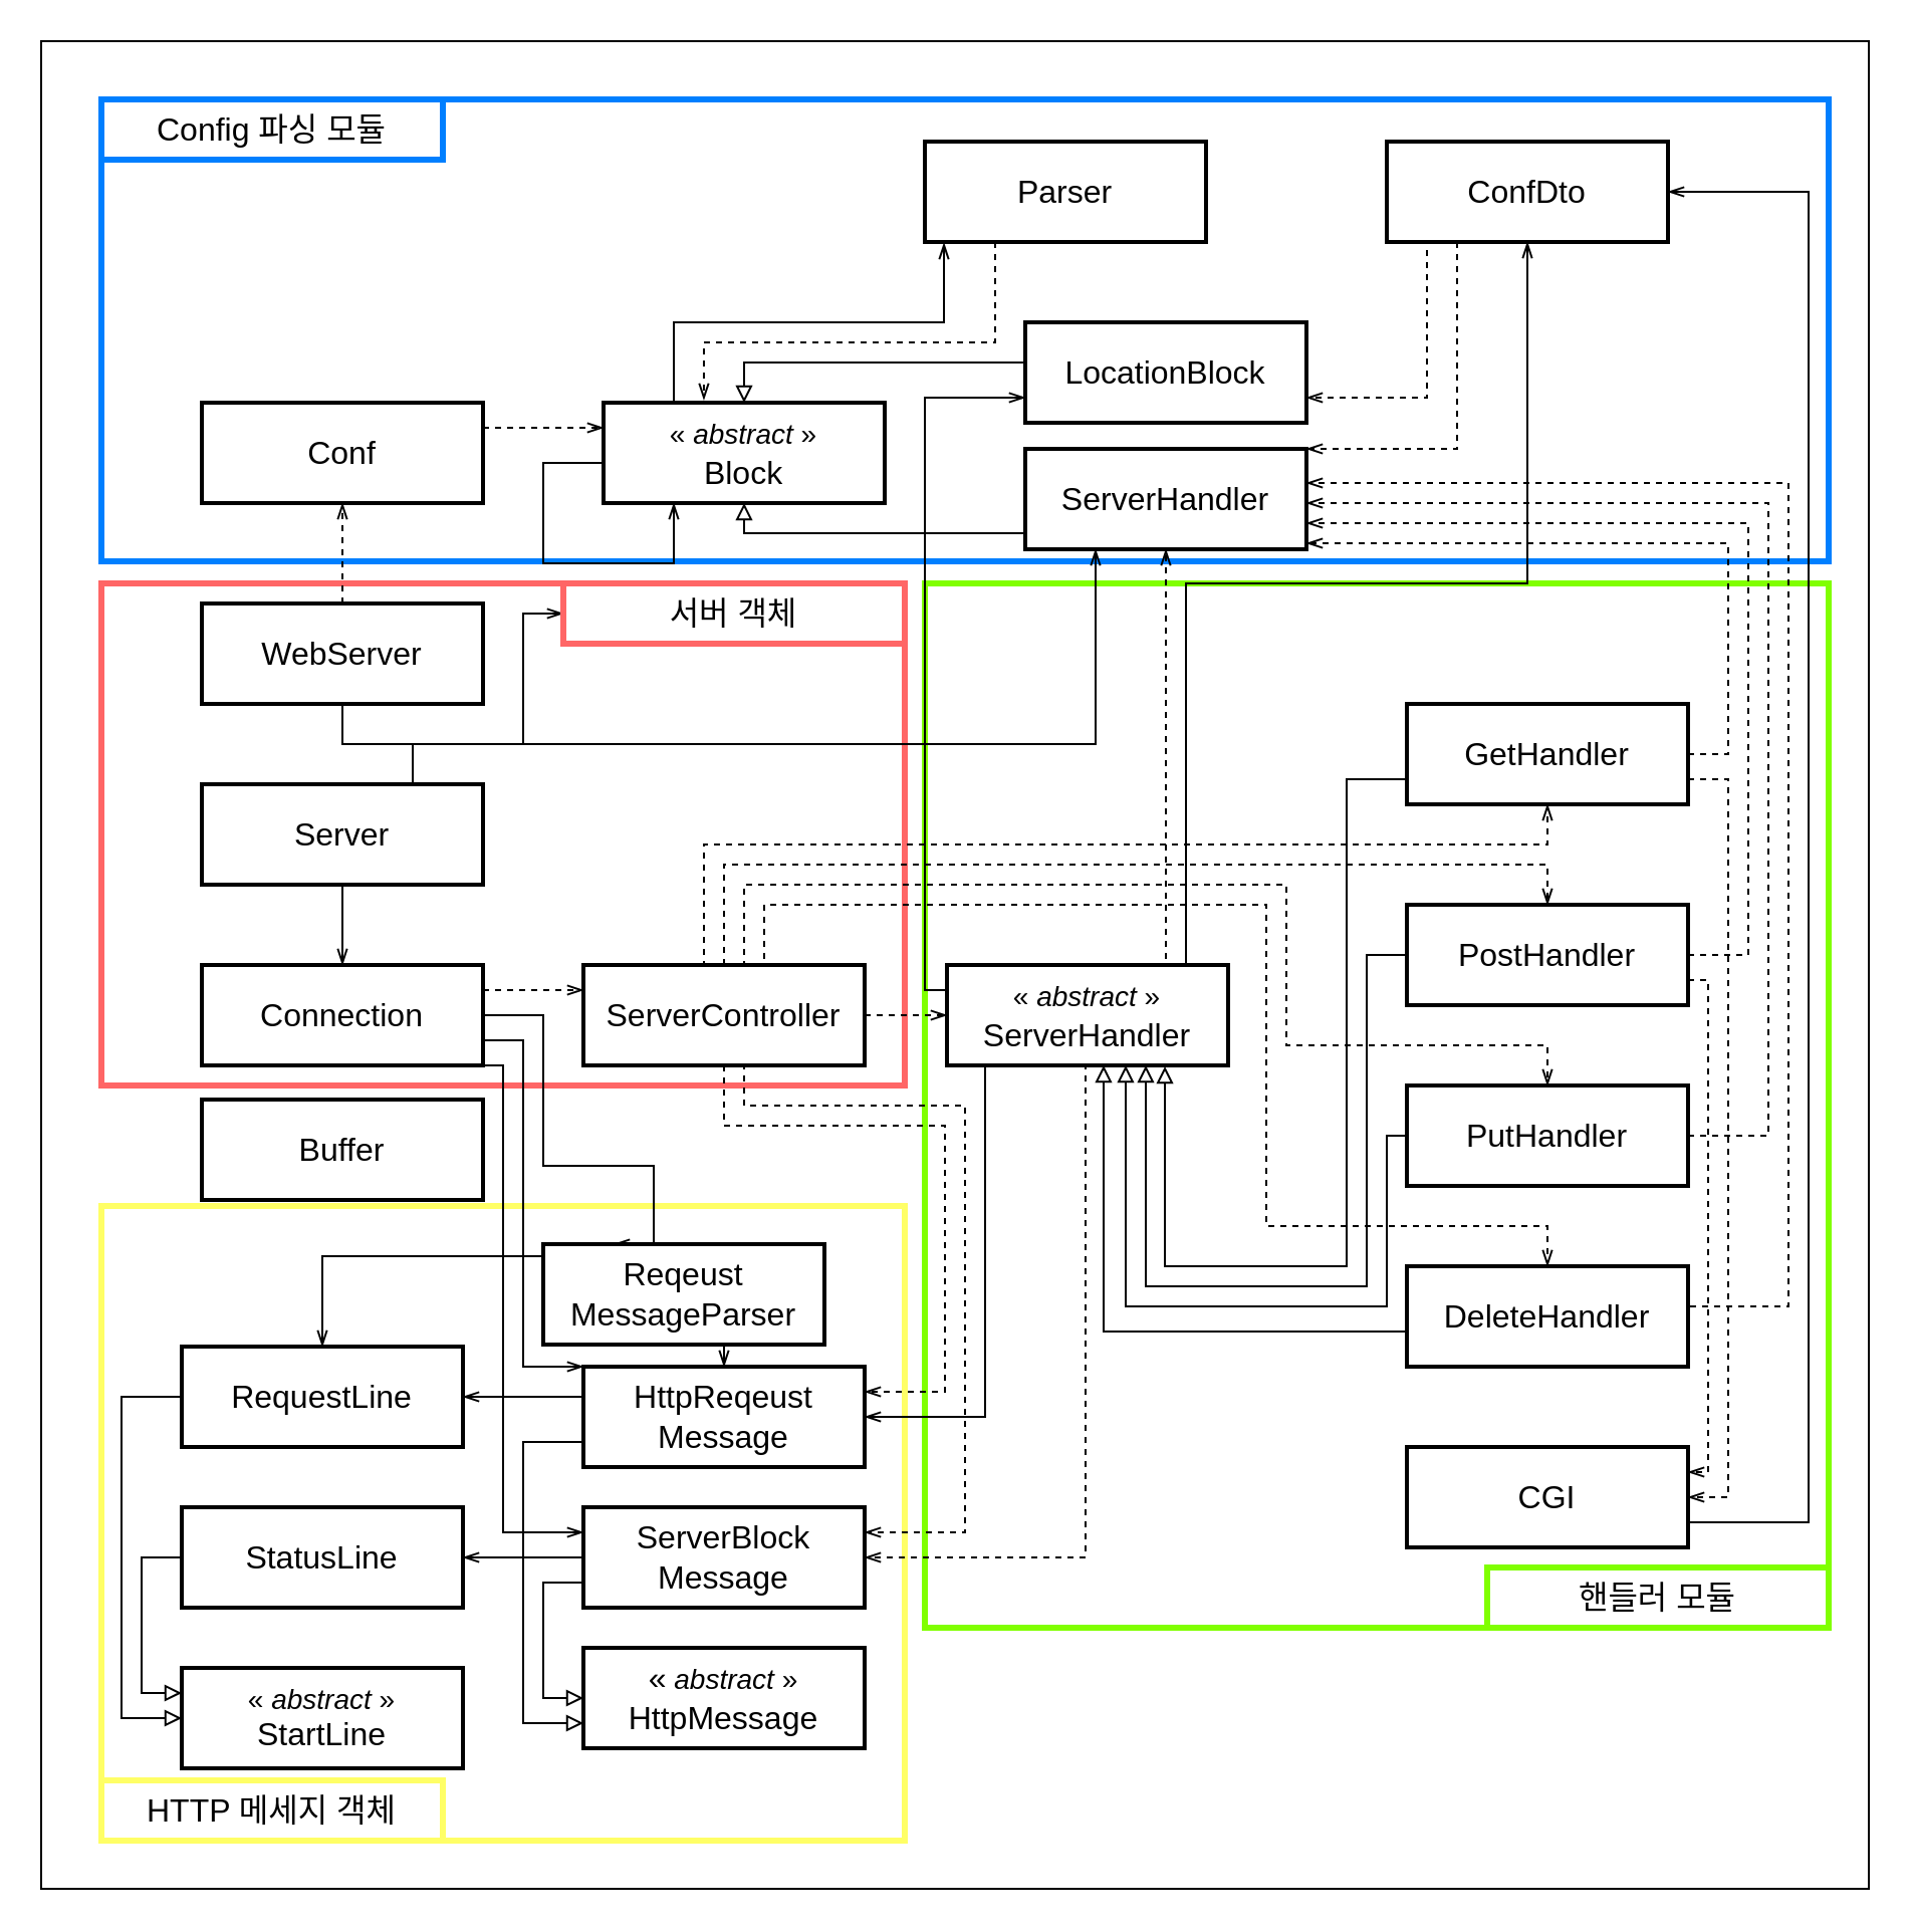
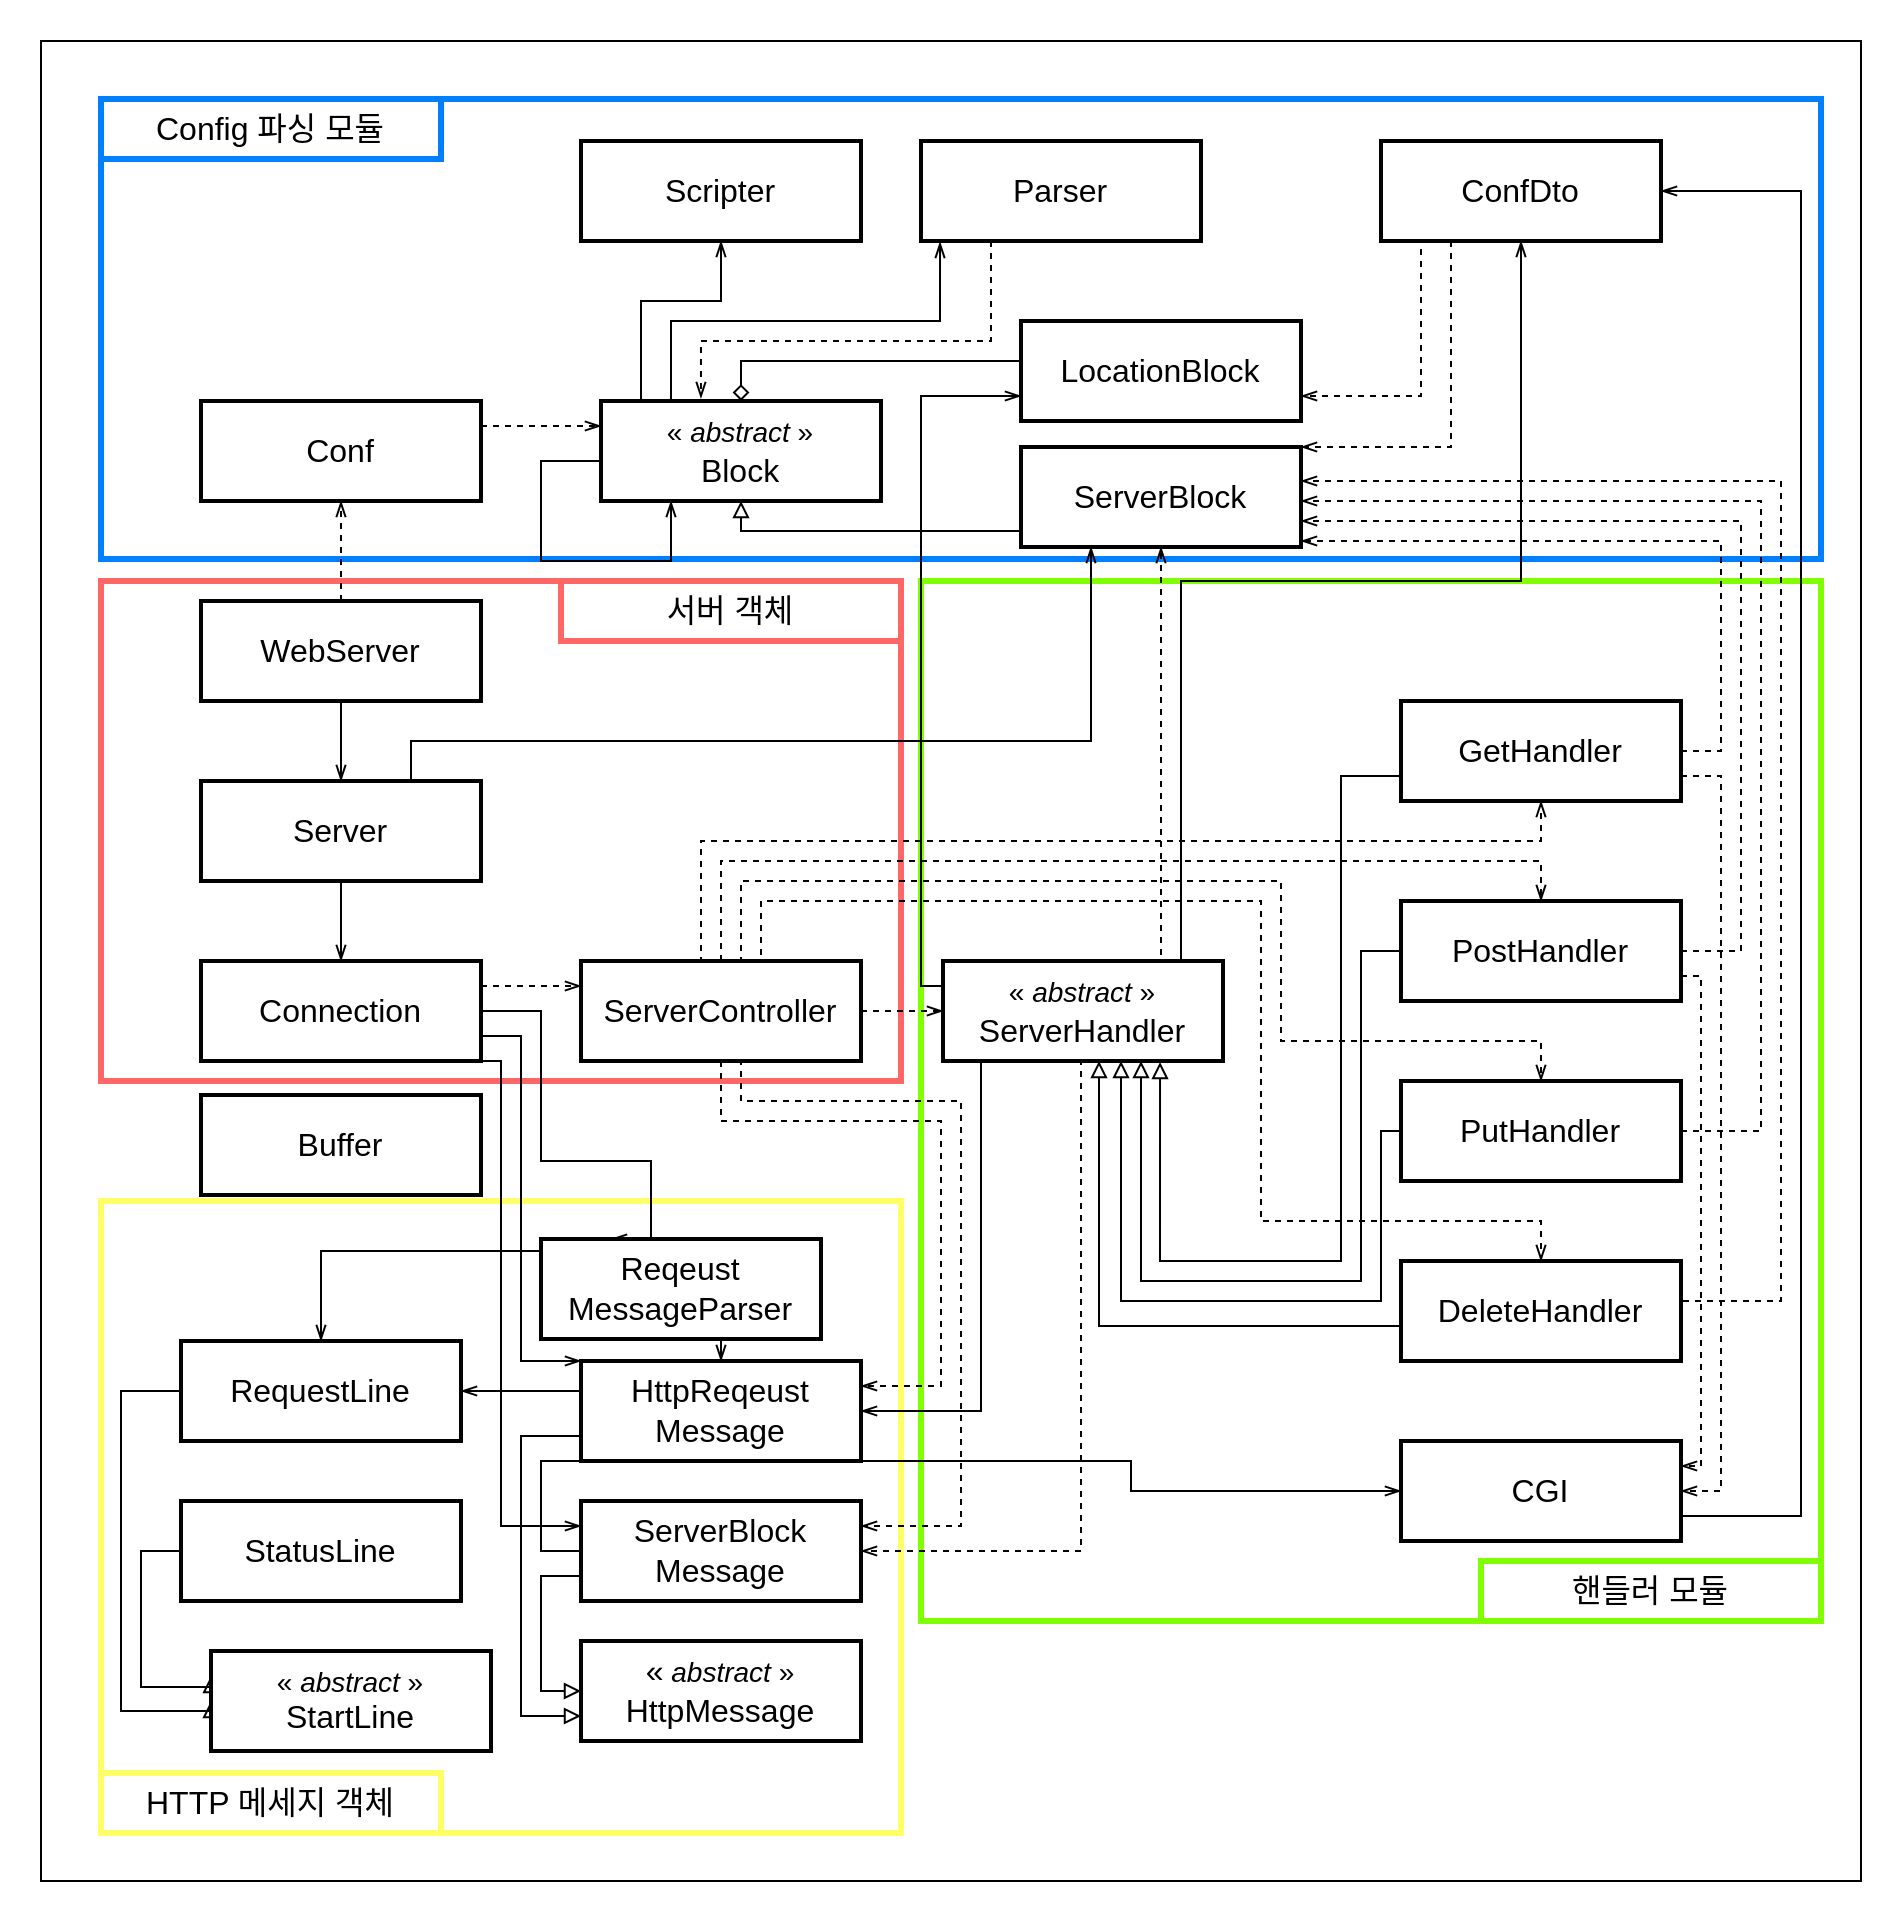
+ <mxCell id="24" value="Scripter" style="rounded=0;whiteSpace=wrap;html=1;strokeWidth=2;fontSize=16;" parent="1" vertex="1"><mxGeometry x="290" y="70" width="140" height="50" as="geometry" /></mxCell>
+ <mxCell id="17" style="edgeStyle=orthogonalEdgeStyle;rounded=0;orthogonalLoop=1;jettySize=auto;html=1;exitX=0;exitY=0;exitDx=0;exitDy=0;entryX=0.5;entryY=1;entryDx=0;entryDy=0;endArrow=openThin;endFill=0;" parent="1" source="19" target="24" edge="1"><mxGeometry relative="1" as="geometry"><Array as="points"><mxPoint x="320" y="200" /><mxPoint x="320" y="150" /><mxPoint x="360" y="150" /></Array></mxGeometry></mxCell>
- <mxCell id="22" style="edgeStyle=orthogonalEdgeStyle;rounded=0;orthogonalLoop=1;jettySize=auto;html=1;exitX=0;exitY=0.5;exitDx=0;exitDy=0;entryX=0.5;entryY=0;entryDx=0;entryDy=0;endArrow=block;endFill=0;" parent="1" source="23" target="19" edge="1"><mxGeometry relative="1" as="geometry"><Array as="points"><mxPoint x="540" y="180" /><mxPoint x="410" y="180" /></Array></mxGeometry></mxCell>
+ <mxCell id="22" style="edgeStyle=orthogonalEdgeStyle;rounded=0;orthogonalLoop=1;jettySize=auto;html=1;exitX=0;exitY=0.5;exitDx=0;exitDy=0;entryX=0.5;entryY=0;entryDx=0;entryDy=0;endArrow=diamond;endFill=0;" parent="1" source="23" target="19" edge="1"><mxGeometry relative="1" as="geometry"><Array as="points"><mxPoint x="540" y="180" /><mxPoint x="410" y="180" /></Array></mxGeometry></mxCell>
- <mxCell id="16" value="ServerHandler" style="rounded=0;whiteSpace=wrap;html=1;strokeWidth=2;fontSize=16;" parent="1" vertex="1"><mxGeometry x="510" y="223" width="140" height="50" as="geometry" /></mxCell>
+ <mxCell id="16" value="ServerBlock" style="rounded=0;whiteSpace=wrap;html=1;strokeWidth=2;fontSize=16;" parent="1" vertex="1"><mxGeometry x="510" y="223" width="140" height="50" as="geometry" /></mxCell>
- <mxCell id="8" style="edgeStyle=orthogonalEdgeStyle;rounded=0;orthogonalLoop=1;jettySize=auto;html=1;exitX=0.5;exitY=1;exitDx=0;exitDy=0;endArrow=openThin;endFill=0;" parent="1" source="9" target="78" edge="1"><mxGeometry relative="1" as="geometry" /></mxCell>
+ <mxCell id="8" style="edgeStyle=orthogonalEdgeStyle;rounded=0;orthogonalLoop=1;jettySize=auto;html=1;exitX=0.5;exitY=1;exitDx=0;exitDy=0;entryX=0.5;entryY=0;entryDx=0;entryDy=0;endArrow=openThin;endFill=0;" parent="1" source="9" target="12" edge="1"><mxGeometry relative="1" as="geometry" /></mxCell>
- <mxCell id="66" style="edgeStyle=orthogonalEdgeStyle;rounded=0;orthogonalLoop=1;jettySize=auto;html=1;exitX=0;exitY=0.5;exitDx=0;exitDy=0;entryX=1;entryY=0.5;entryDx=0;entryDy=0;endArrow=openThin;endFill=0;" parent="1" source="68" target="62" edge="1"><mxGeometry relative="1" as="geometry" /></mxCell>
+ <mxCell id="66" style="edgeStyle=orthogonalEdgeStyle;rounded=0;orthogonalLoop=1;jettySize=auto;html=1;exitX=0;exitY=0.5;exitDx=0;exitDy=0;endArrow=openThin;endFill=0;" parent="1" source="68" target="75" edge="1"><mxGeometry relative="1" as="geometry" /></mxCell>
- <mxCell id="69" value="&lt;font style=&quot;font-size: 14px;&quot;&gt;«&lt;i style=&quot;border-color: var(--border-color);&quot;&gt;&amp;nbsp;abstract&amp;nbsp;&lt;/i&gt;»&lt;/font&gt;&lt;br&gt;&lt;font style=&quot;font-size: 16px;&quot;&gt;StartLine&lt;/font&gt;" style="html=1;whiteSpace=wrap;strokeWidth=2;" parent="1" vertex="1"><mxGeometry x="90" y="830" width="140" height="50" as="geometry" /></mxCell>
+ <mxCell id="69" value="&lt;font style=&quot;font-size: 14px;&quot;&gt;«&lt;i style=&quot;border-color: var(--border-color);&quot;&gt;&amp;nbsp;abstract&amp;nbsp;&lt;/i&gt;»&lt;/font&gt;&lt;br&gt;&lt;font style=&quot;font-size: 16px;&quot;&gt;StartLine&lt;/font&gt;" style="html=1;whiteSpace=wrap;strokeWidth=2;" parent="1" vertex="1"><mxGeometry x="105" y="825" width="140" height="50" as="geometry" /></mxCell>
